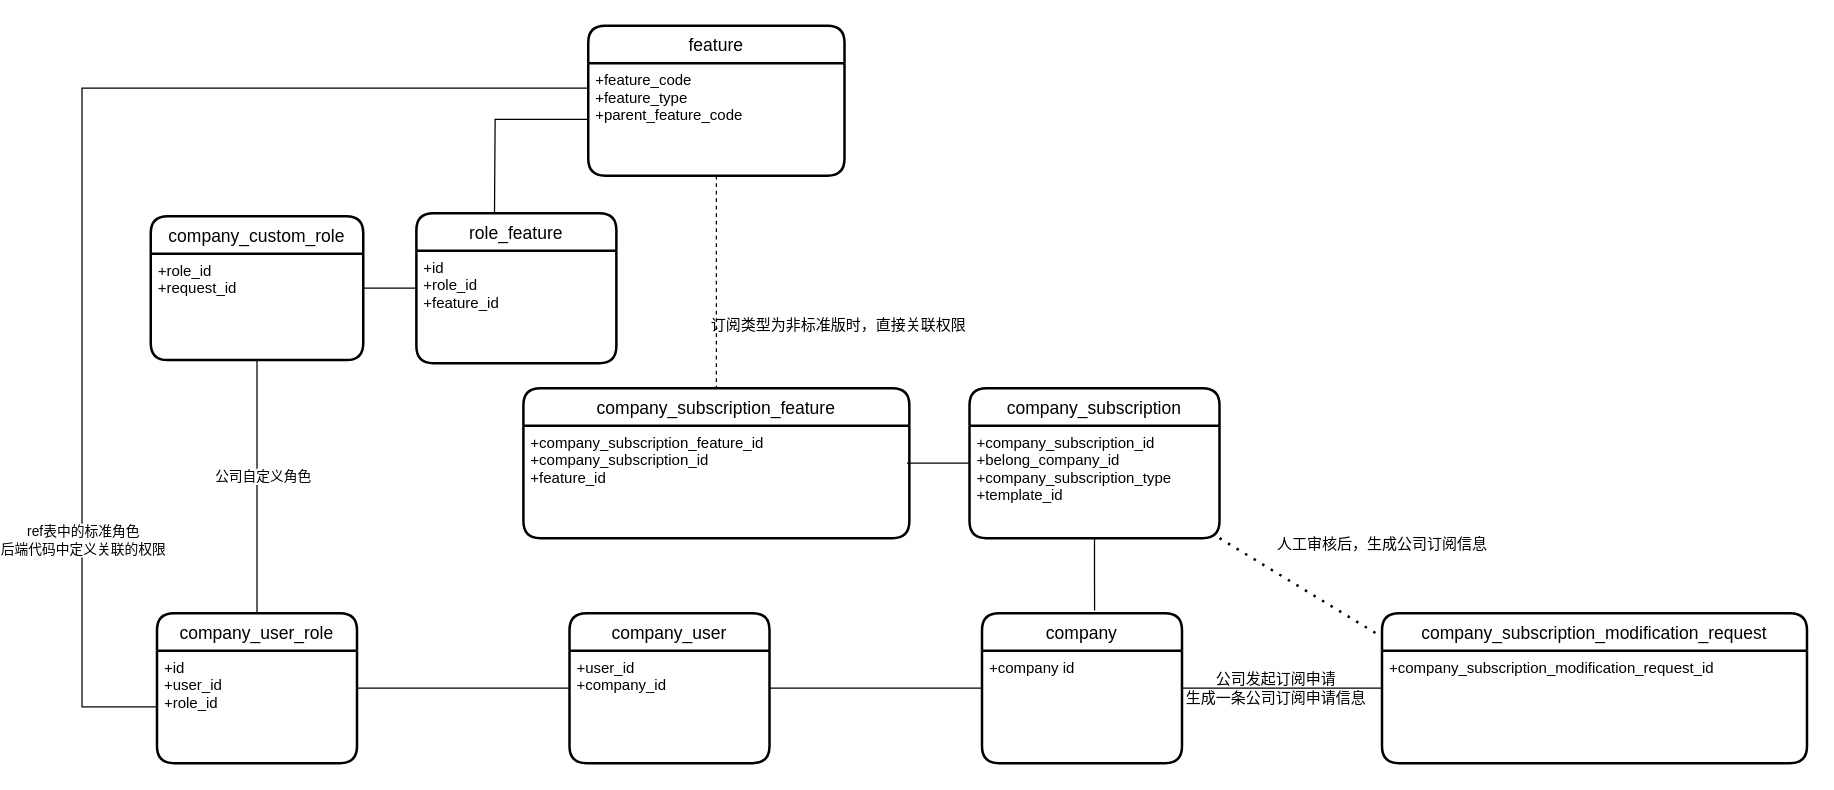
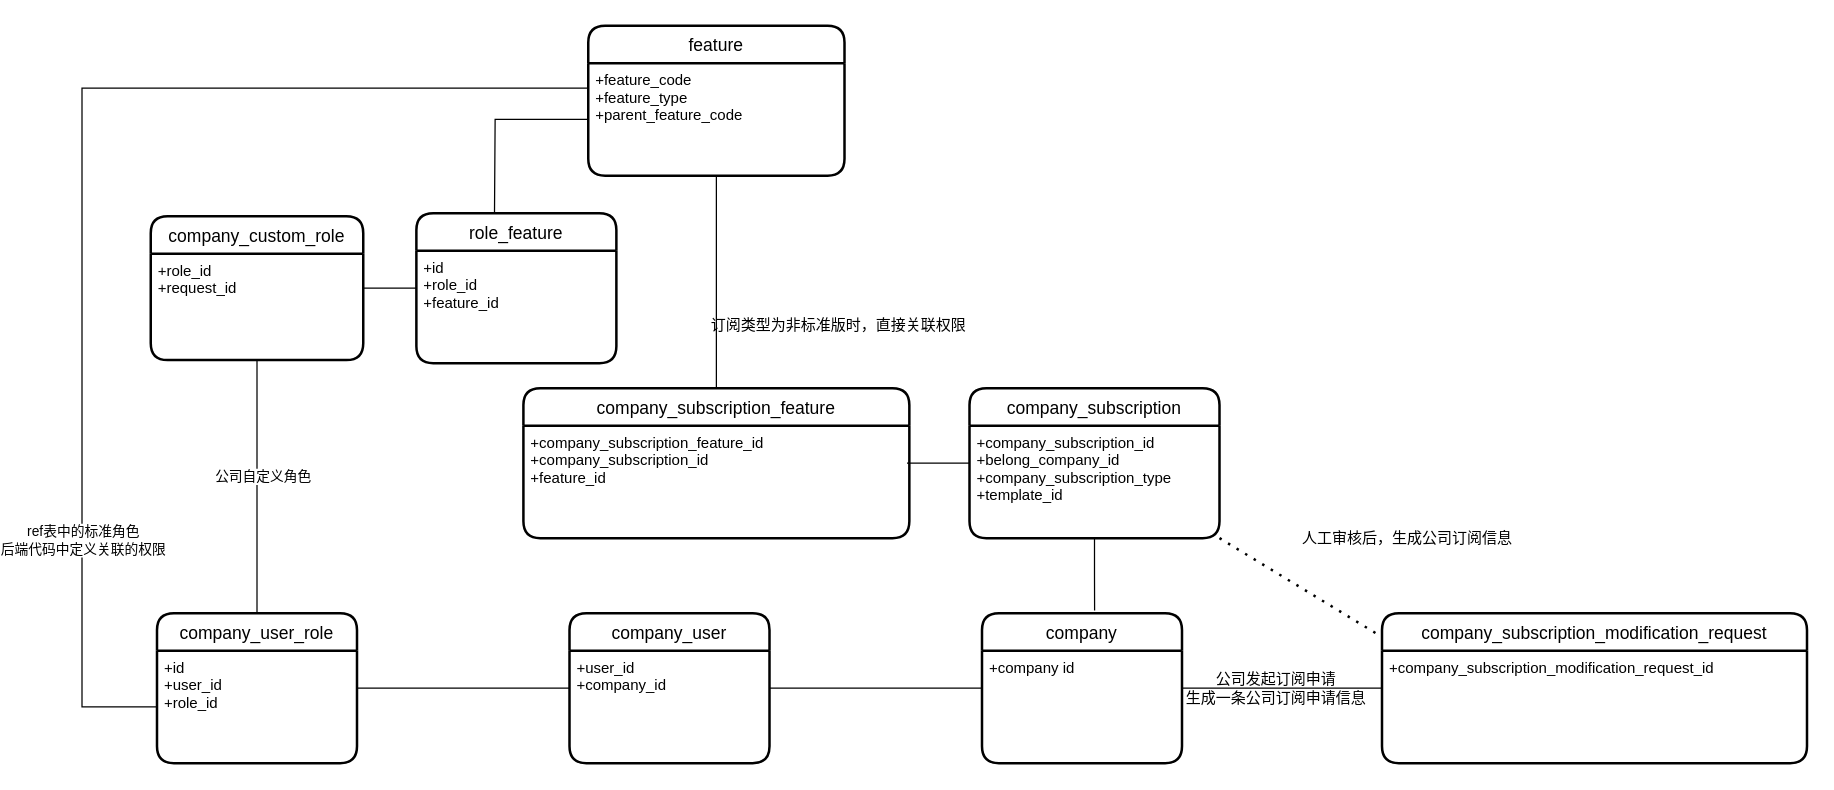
- <mxCell id="15" style="edgeStyle=orthogonalEdgeStyle;rounded=0;orthogonalLoop=1;jettySize=auto;html=1;entryX=0.5;entryY=0;entryDx=0;entryDy=0;endArrow=none;dashed=1;" edge="1" parent="1" source="4" target="13"><mxGeometry relative="1" as="geometry" /></mxCell>
+ <mxCell id="15" style="edgeStyle=orthogonalEdgeStyle;rounded=0;orthogonalLoop=1;jettySize=auto;html=1;entryX=0.5;entryY=0;entryDx=0;entryDy=0;endArrow=none;" edge="1" parent="1" source="4" target="13"><mxGeometry relative="1" as="geometry" /></mxCell>
- <mxCell id="32" value="人工审核后，生成公司订阅信息" style="text;html=1;resizable=0;autosize=1;align=center;verticalAlign=middle;points=[];fillColor=none;strokeColor=none;rounded=0;" vertex="1" parent="1"><mxGeometry x="965" y="420" width="190" height="30" as="geometry" /></mxCell>
+ <mxCell id="32" value="人工审核后，生成公司订阅信息" style="text;html=1;resizable=0;autosize=1;align=center;verticalAlign=middle;points=[];fillColor=none;strokeColor=none;rounded=0;" vertex="1" parent="1"><mxGeometry x="985" y="415" width="190" height="30" as="geometry" /></mxCell>
